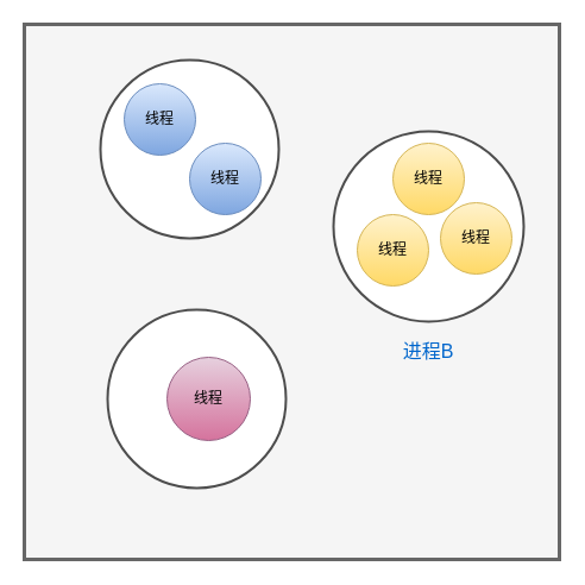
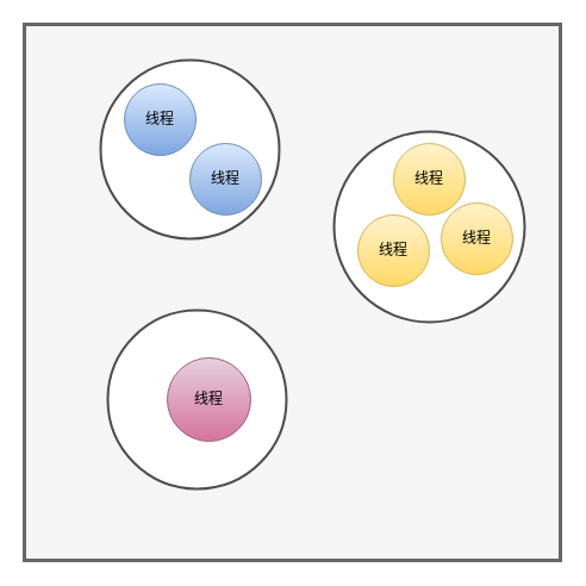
- <mxCell id="12" value="&lt;font style=&quot;font-size: 16px;&quot;&gt;进程B&lt;/font&gt;" style="text;html=1;strokeColor=none;fillColor=none;align=center;verticalAlign=middle;whiteSpace=wrap;rounded=0;strokeWidth=2;fontColor=#0066CC;" parent="7" vertex="1"><mxGeometry x="50" y="170" width="60" height="30" as="geometry" /></mxCell>
